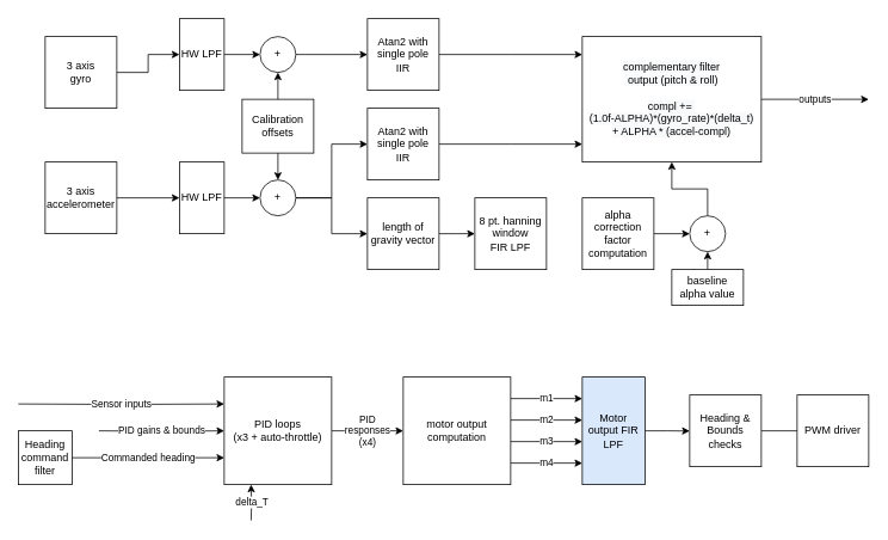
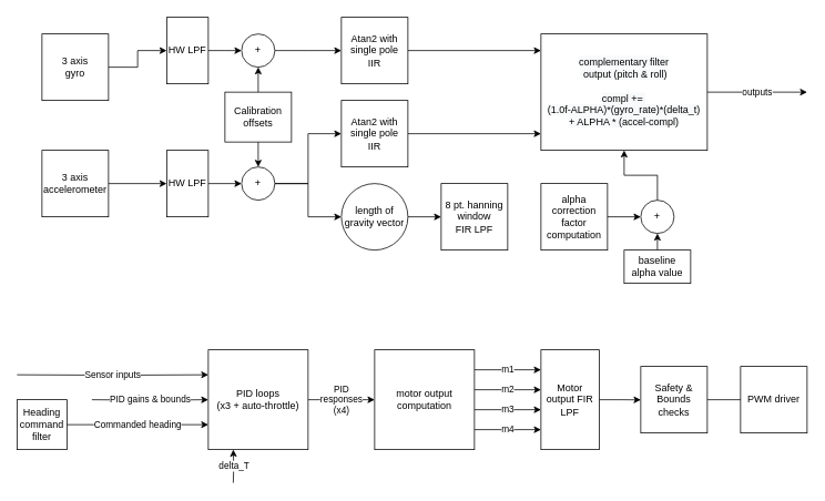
- <mxCell id="7" value="length of gravity vector" style="whiteSpace=wrap;html=1;aspect=fixed;" vertex="1" parent="1"><mxGeometry x="410" y="220" width="80" height="80" as="geometry" /></mxCell>
+ <mxCell id="7" value="length of gravity vector" style="ellipse;whiteSpace=wrap;html=1;aspect=fixed;" vertex="1" parent="1"><mxGeometry x="410" y="220" width="80" height="80" as="geometry" /></mxCell>
- <mxCell id="44" value="Motor &lt;br&gt;output FIR LPF" style="rounded=0;whiteSpace=wrap;html=1;points=[[0,0,0,0,0],[0,0.2,0,0,0],[0,0.25,0,0,0],[0,0.4,0,0,0],[0,0.5,0,0,0],[0,0.6,0,0,0],[0,0.75,0,0,0],[0,0.8,0,0,0],[0,1,0,0,0],[0.24,0,0,0,0],[0.24,1,0,0,0],[0.5,0,0,0,0],[0.5,1,0,0,0],[0.76,0,0,0,0],[0.76,1,0,0,0],[1,0,0,0,0],[1,0.25,0,0,0],[1,0.5,0,0,0],[1,0.75,0,0,0],[1,1,0,0,0]];fillColor=#dae8fc;" vertex="1" parent="1"><mxGeometry x="650" y="420" width="70" height="120" as="geometry" /></mxCell>
+ <mxCell id="44" value="Motor &lt;br&gt;output FIR LPF" style="rounded=0;whiteSpace=wrap;html=1;points=[[0,0,0,0,0],[0,0.2,0,0,0],[0,0.25,0,0,0],[0,0.4,0,0,0],[0,0.5,0,0,0],[0,0.6,0,0,0],[0,0.75,0,0,0],[0,0.8,0,0,0],[0,1,0,0,0],[0.24,0,0,0,0],[0.24,1,0,0,0],[0.5,0,0,0,0],[0.5,1,0,0,0],[0.76,0,0,0,0],[0.76,1,0,0,0],[1,0,0,0,0],[1,0.25,0,0,0],[1,0.5,0,0,0],[1,0.75,0,0,0],[1,1,0,0,0]];" vertex="1" parent="1"><mxGeometry x="650" y="420" width="70" height="120" as="geometry" /></mxCell>
- <mxCell id="47" value="Heading &amp;amp; Bounds checks" style="whiteSpace=wrap;html=1;aspect=fixed;" vertex="1" parent="1"><mxGeometry x="770" y="440" width="80" height="80" as="geometry" /></mxCell>
+ <mxCell id="47" value="Safety &amp;amp; Bounds checks" style="whiteSpace=wrap;html=1;aspect=fixed;" vertex="1" parent="1"><mxGeometry x="770" y="440" width="80" height="80" as="geometry" /></mxCell>
